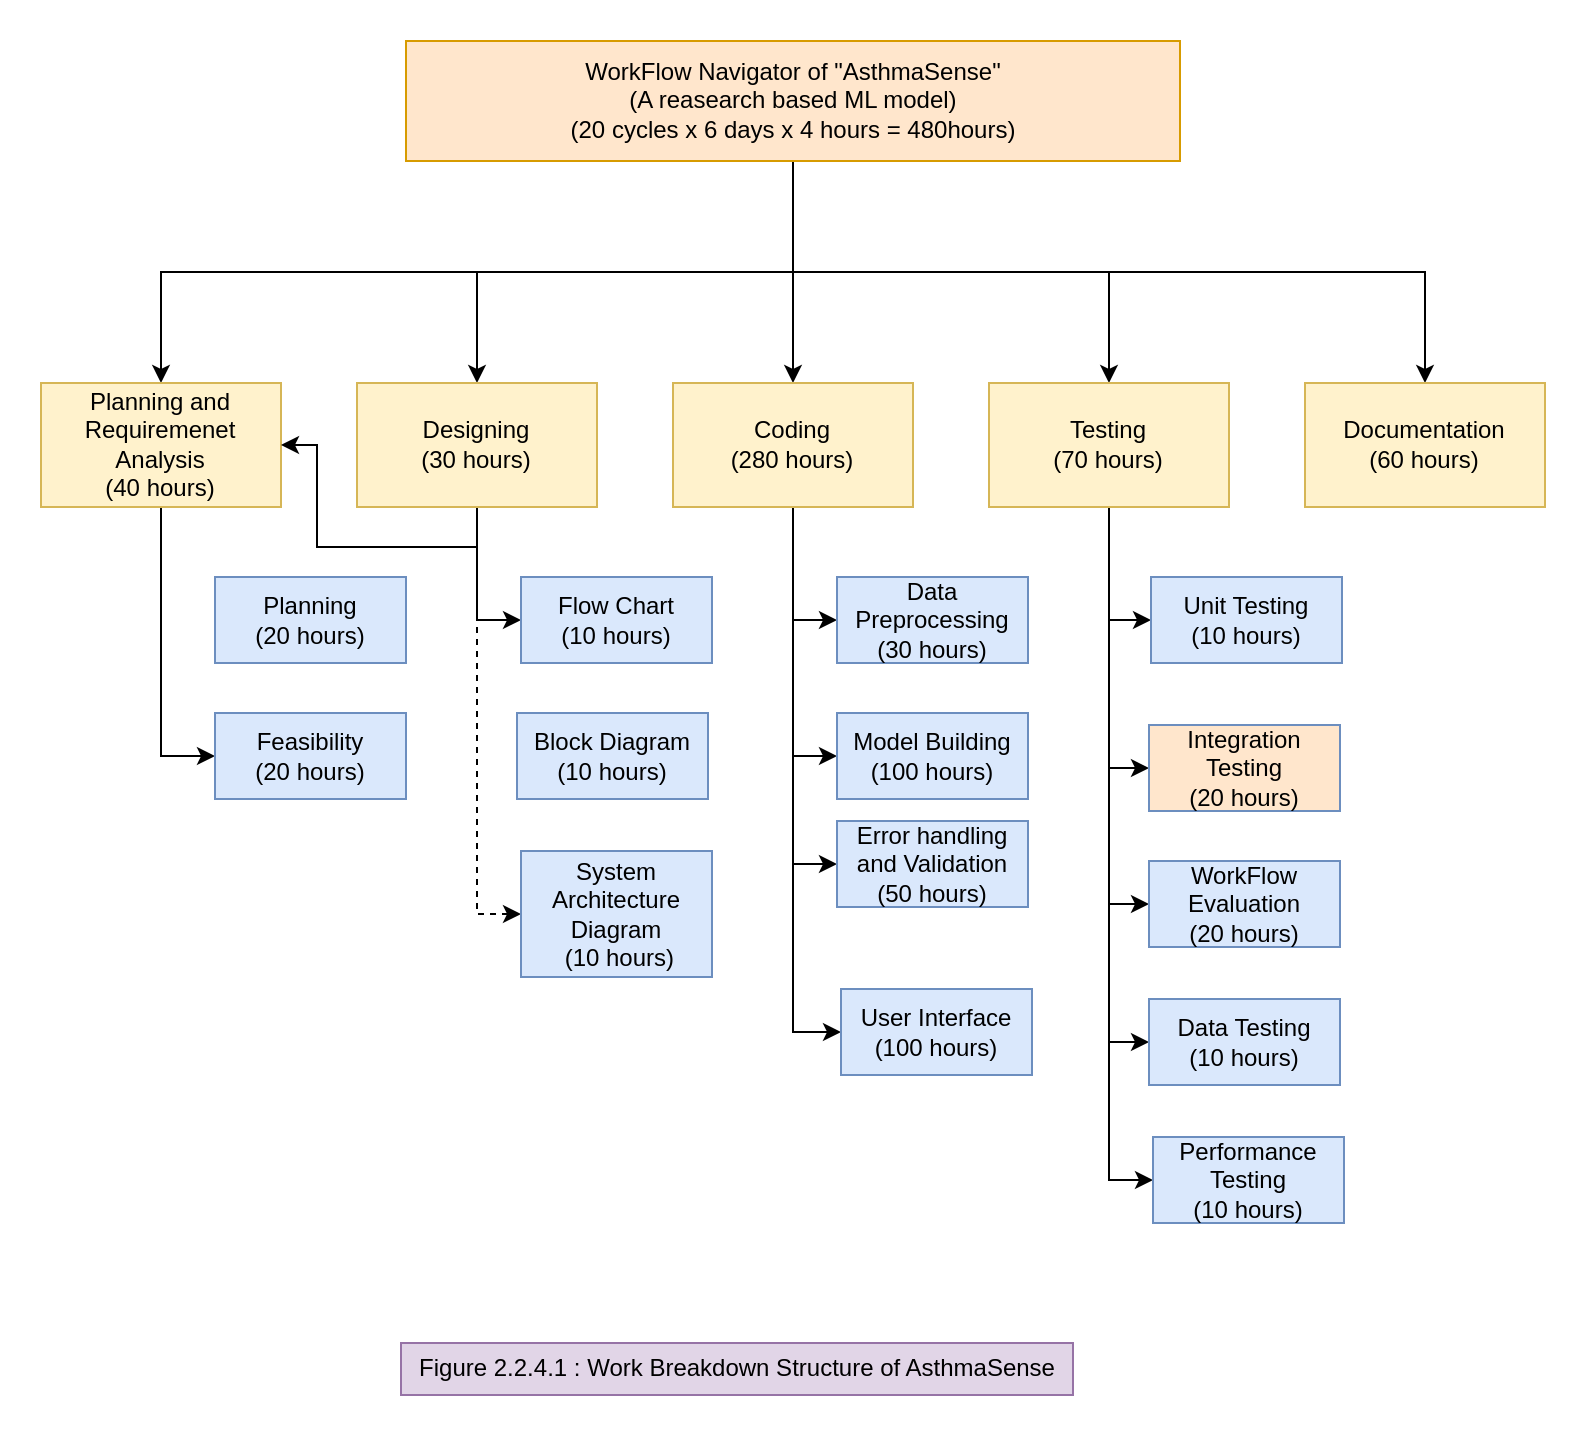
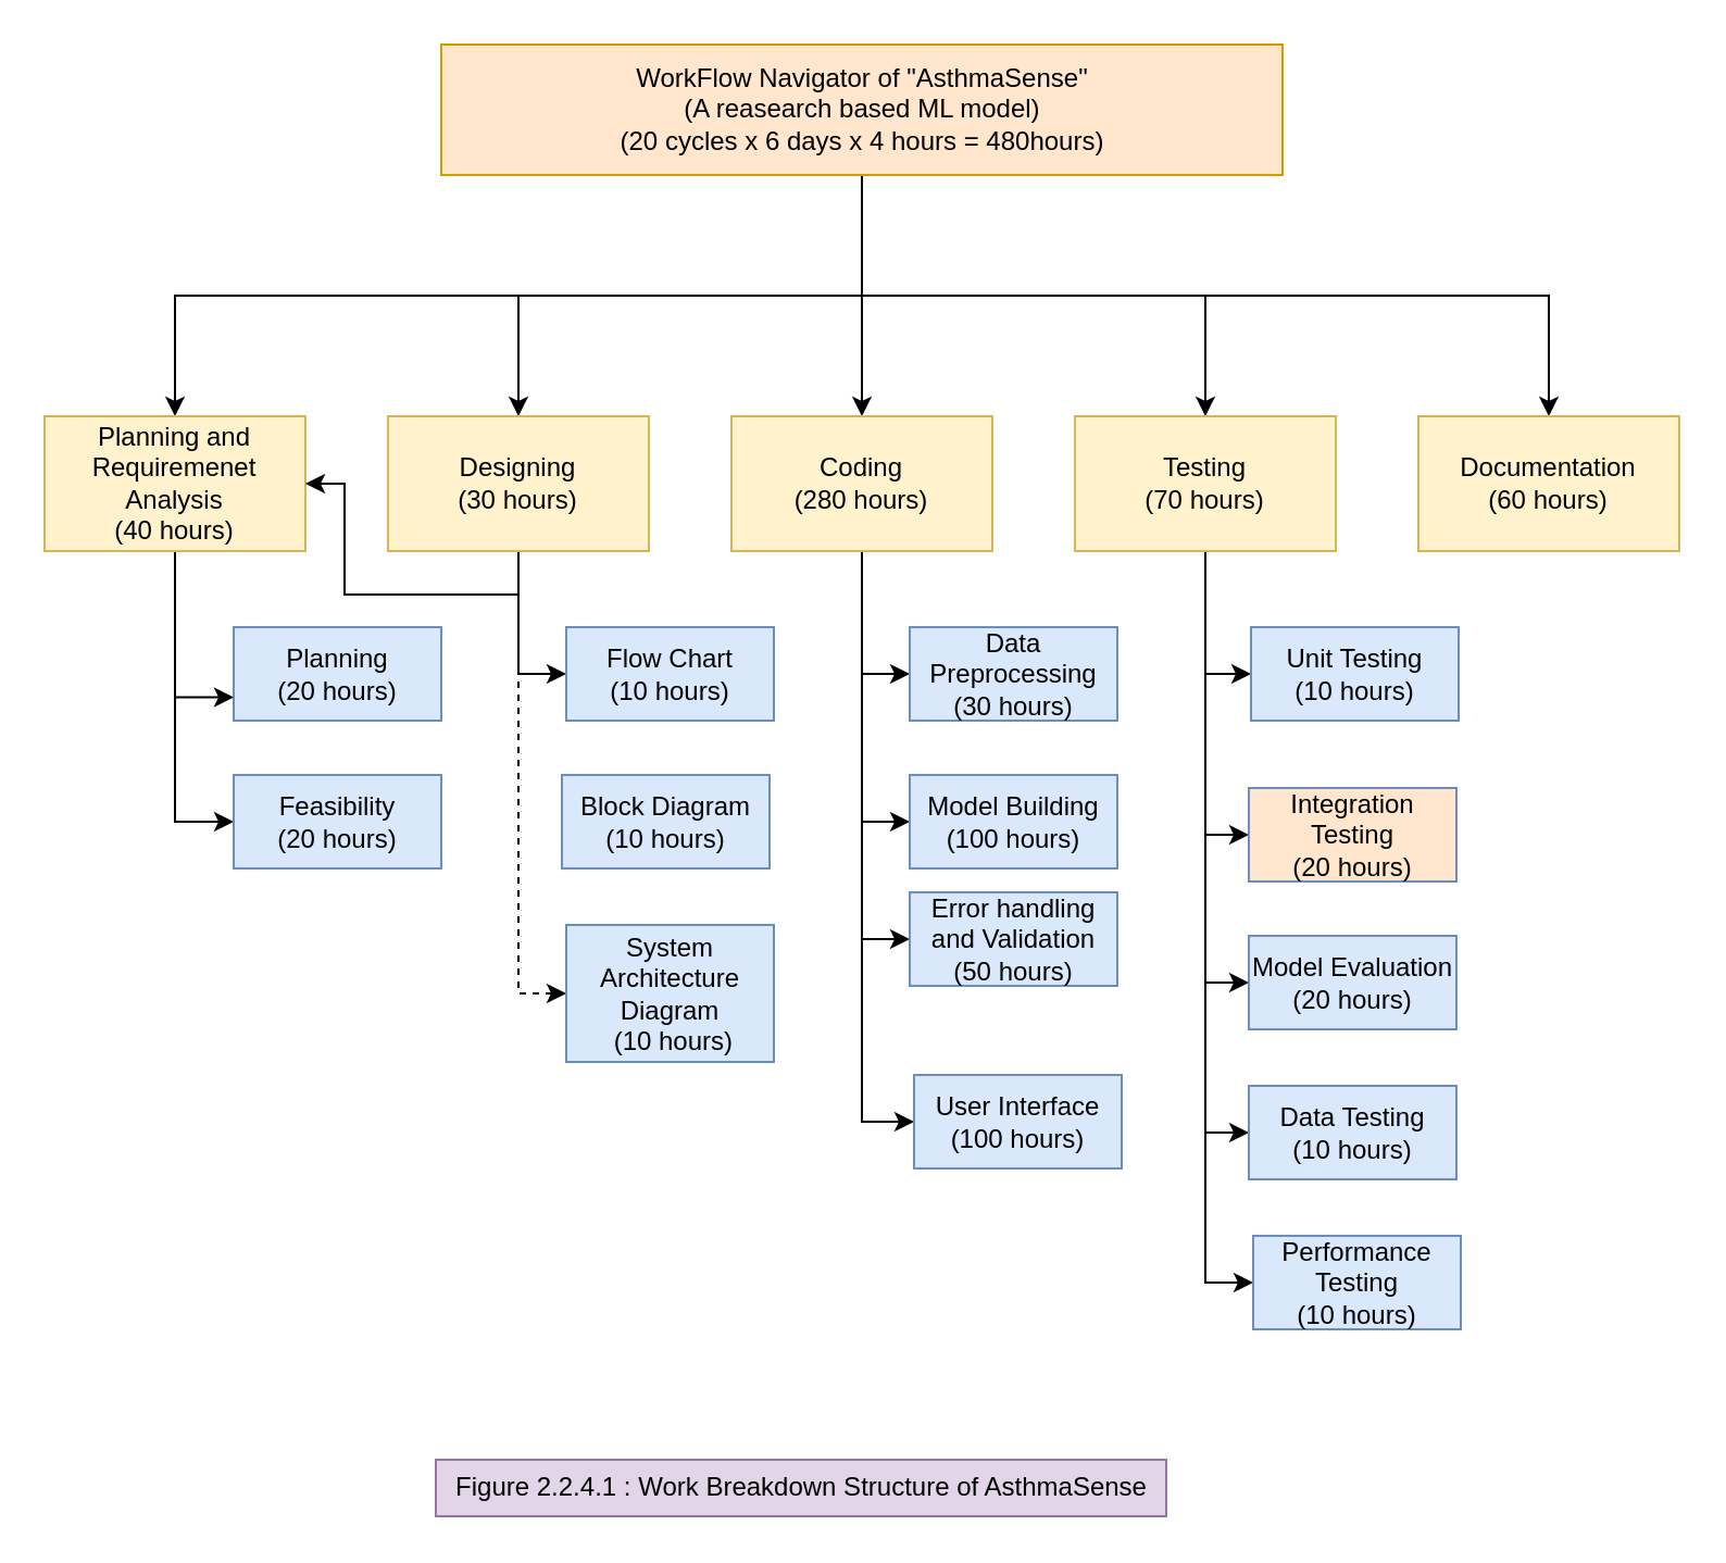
+ <mxCell id="8" style="edgeStyle=orthogonalEdgeStyle;rounded=0;orthogonalLoop=1;jettySize=auto;html=1;exitX=0.5;exitY=1;exitDx=0;exitDy=0;entryX=0;entryY=0.75;entryDx=0;entryDy=0;" parent="1" source="10" target="27" edge="1"><mxGeometry relative="1" as="geometry" /></mxCell>
- <mxCell id="38" value="WorkFlow Evaluation&lt;div&gt;(20 hours)&lt;/div&gt;" style="rounded=0;whiteSpace=wrap;html=1;fillColor=#dae8fc;strokeColor=#6c8ebf;" vertex="1" parent="1"><mxGeometry x="574" y="430" width="95.5" height="43" as="geometry" /></mxCell>
+ <mxCell id="38" value="Model Evaluation&lt;div&gt;(20 hours)&lt;/div&gt;" style="rounded=0;whiteSpace=wrap;html=1;fillColor=#dae8fc;strokeColor=#6c8ebf;" vertex="1" parent="1"><mxGeometry x="574" y="430" width="95.5" height="43" as="geometry" /></mxCell>
